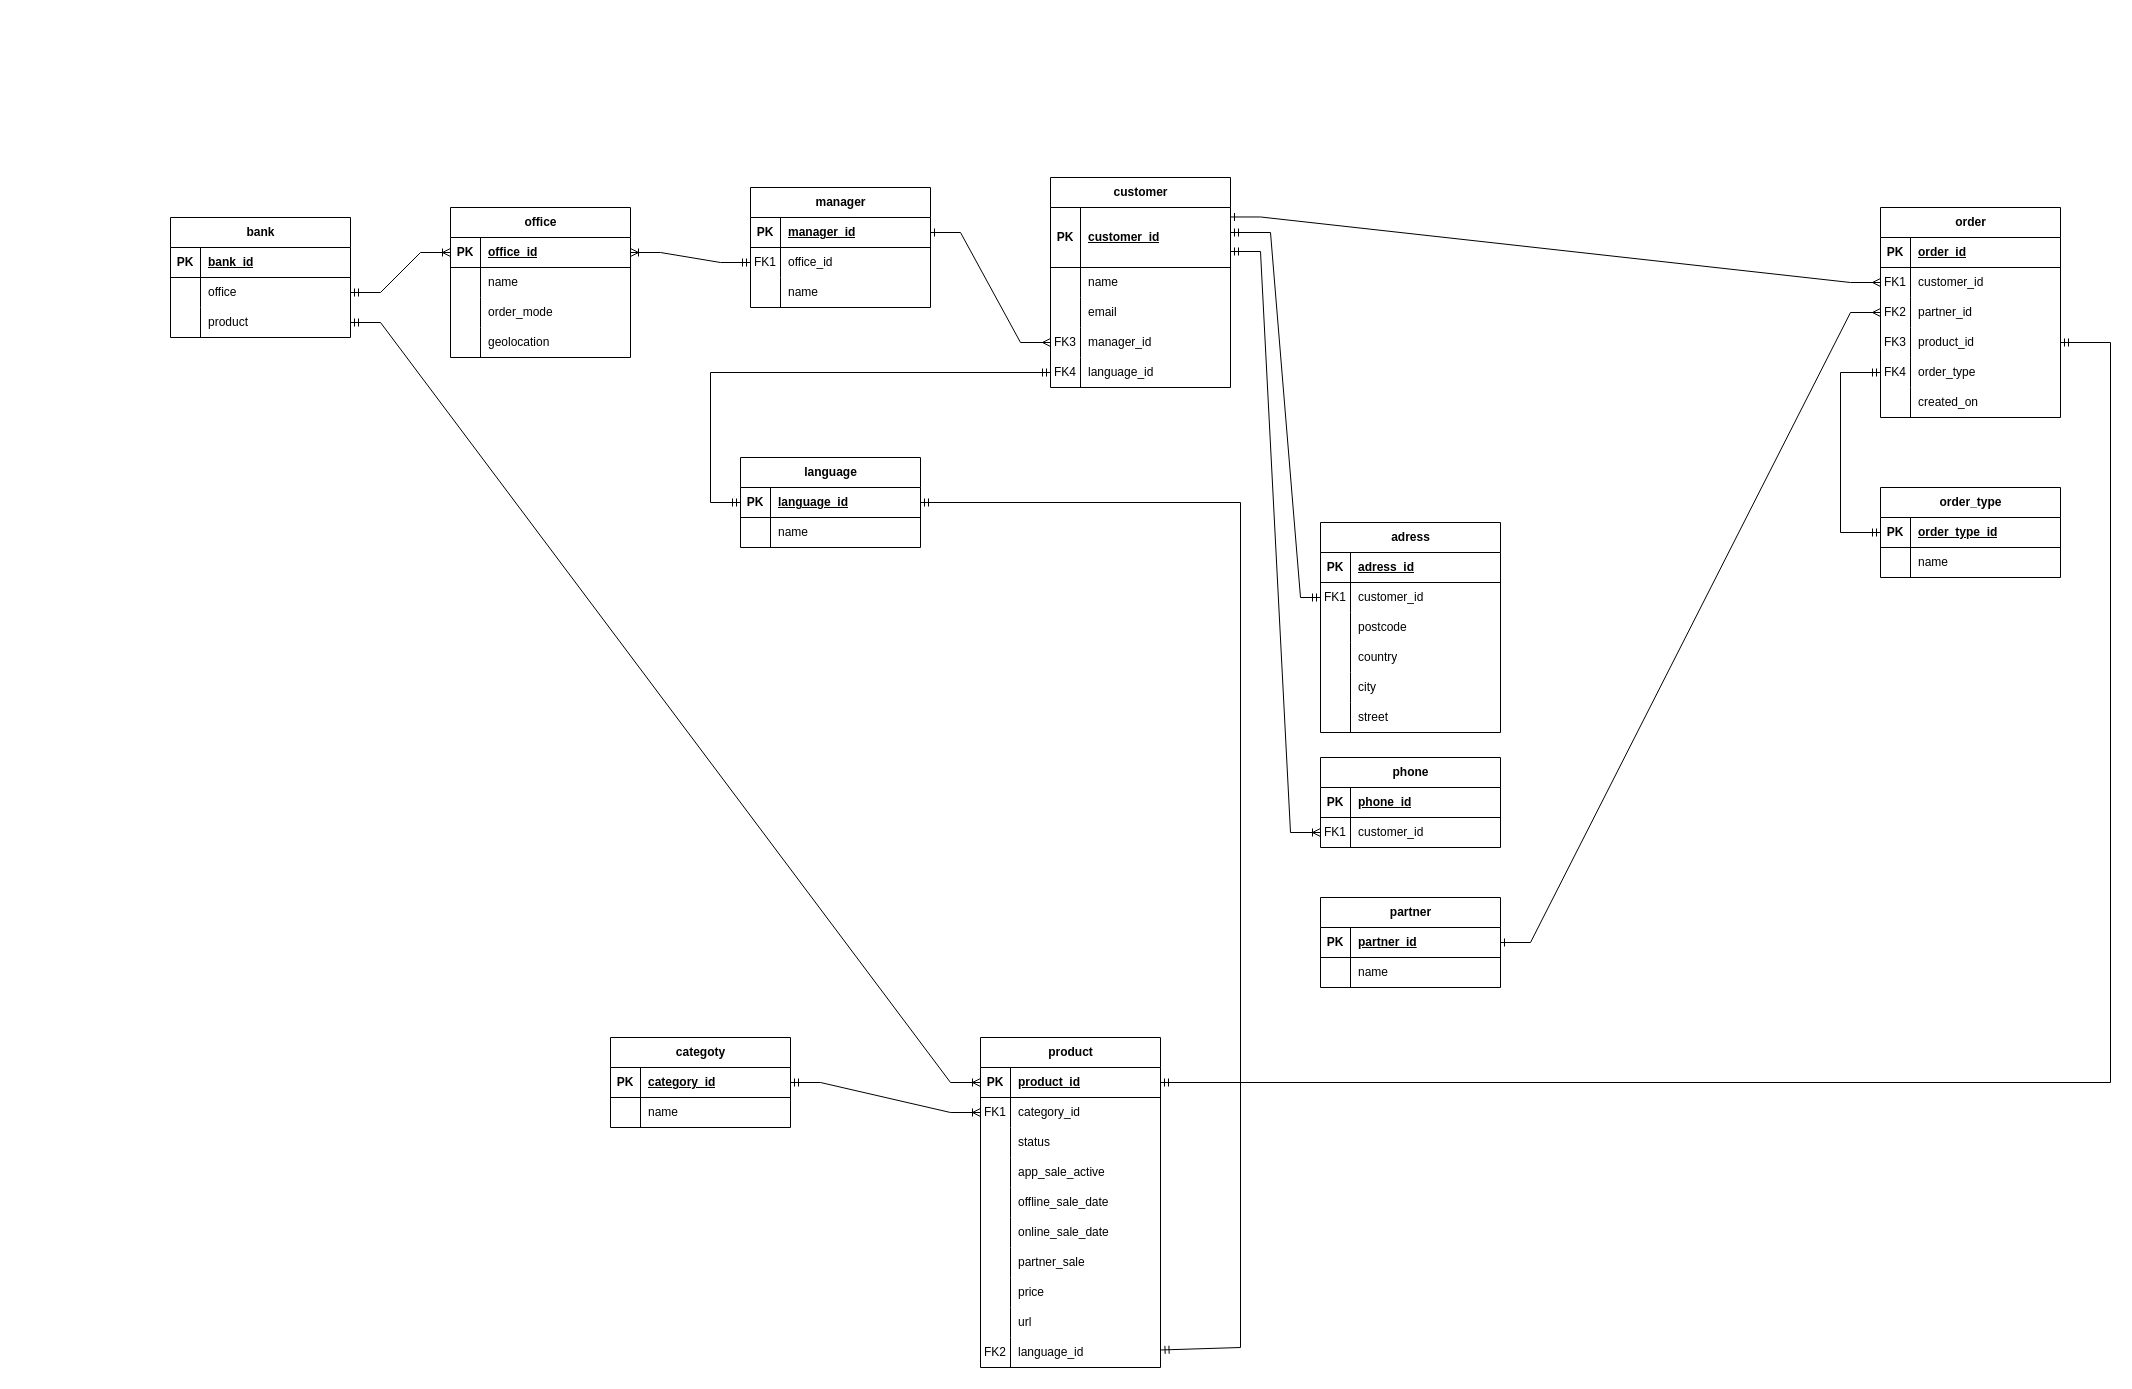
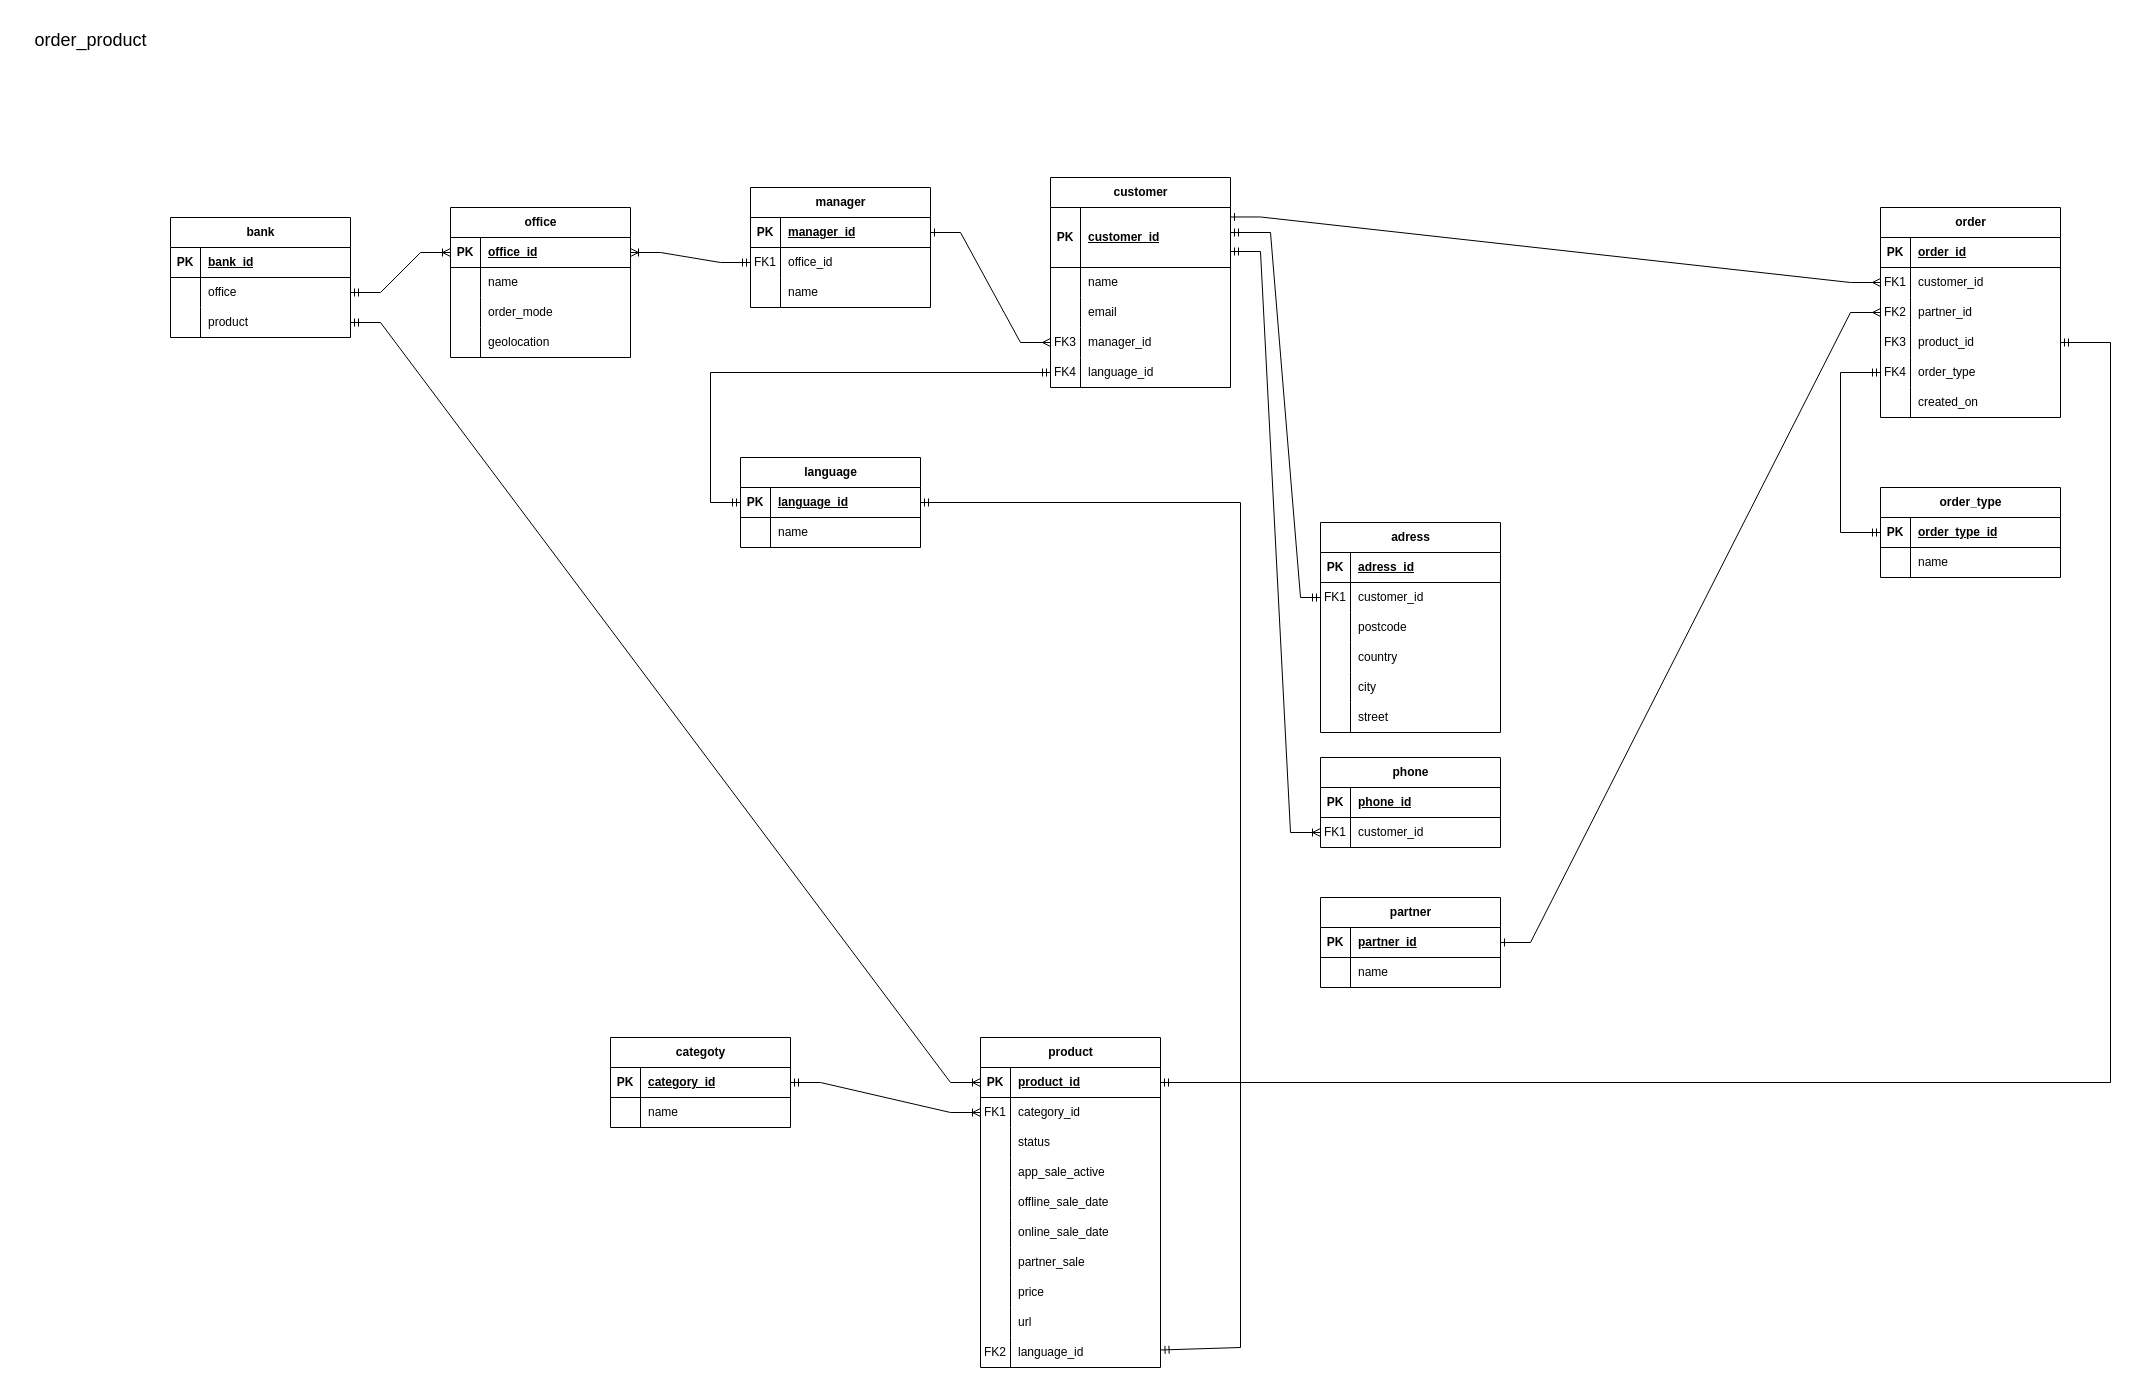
+ <mxCell id="171" value="&lt;font style=&quot;font-size: 18px;&quot;&gt;order_product&lt;/font&gt;" style="text;html=1;align=center;verticalAlign=middle;resizable=0;points=[];autosize=1;strokeColor=none;fillColor=none;" vertex="1" parent="1"><mxGeometry x="20" y="20" width="140" height="40" as="geometry" /></mxCell>
